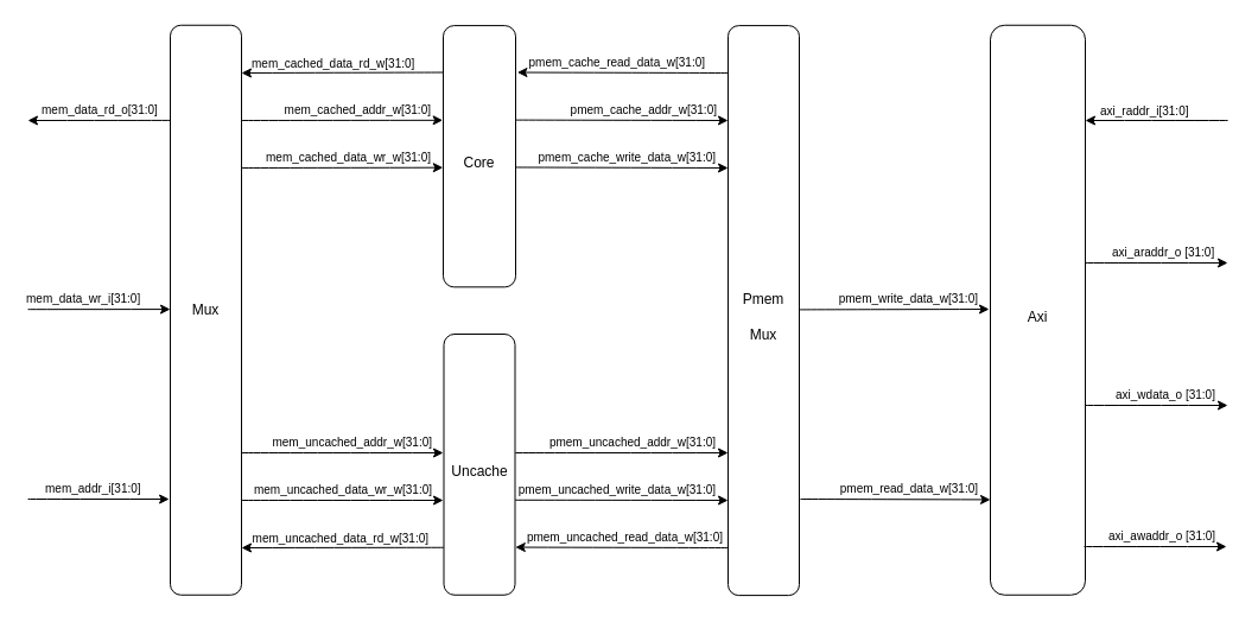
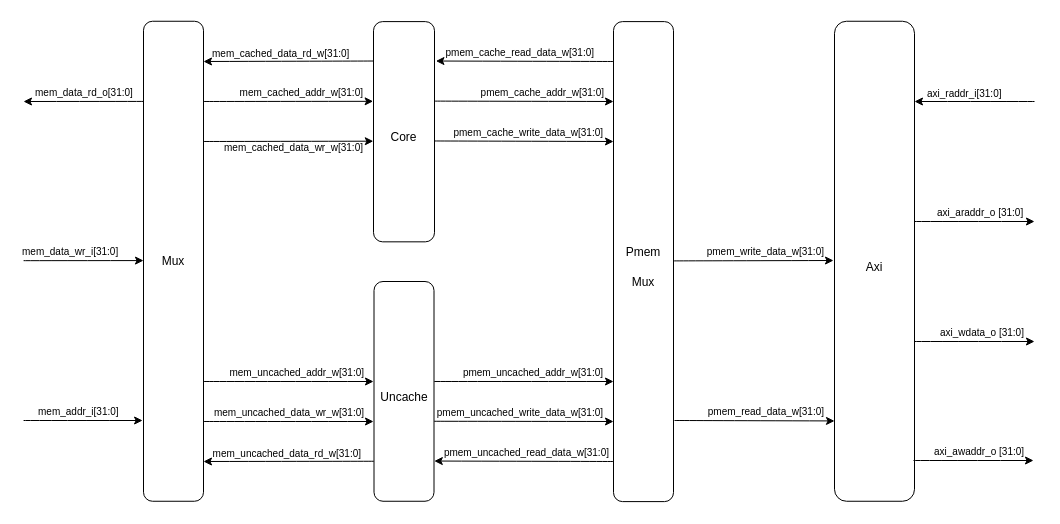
- <mxCell id="13" value="&lt;font style=&quot;font-size: 10px;&quot;&gt;mem_cached_data_wr_w[31:0]&lt;/font&gt;" style="text;whiteSpace=wrap;html=1;fontStyle=0;fontSize=13;align=right;strokeWidth=1;" parent="1" vertex="1"><mxGeometry x="225" y="117.4" width="140" height="27.63" as="geometry" /></mxCell>
+ <mxCell id="13" value="&lt;font style=&quot;font-size: 10px;&quot;&gt;mem_cached_data_wr_w[31:0]&lt;/font&gt;" style="text;whiteSpace=wrap;html=1;fontStyle=0;fontSize=13;align=right;strokeWidth=1;" parent="1" vertex="1"><mxGeometry x="225" y="132.4" width="140" height="27.63" as="geometry" /></mxCell>
